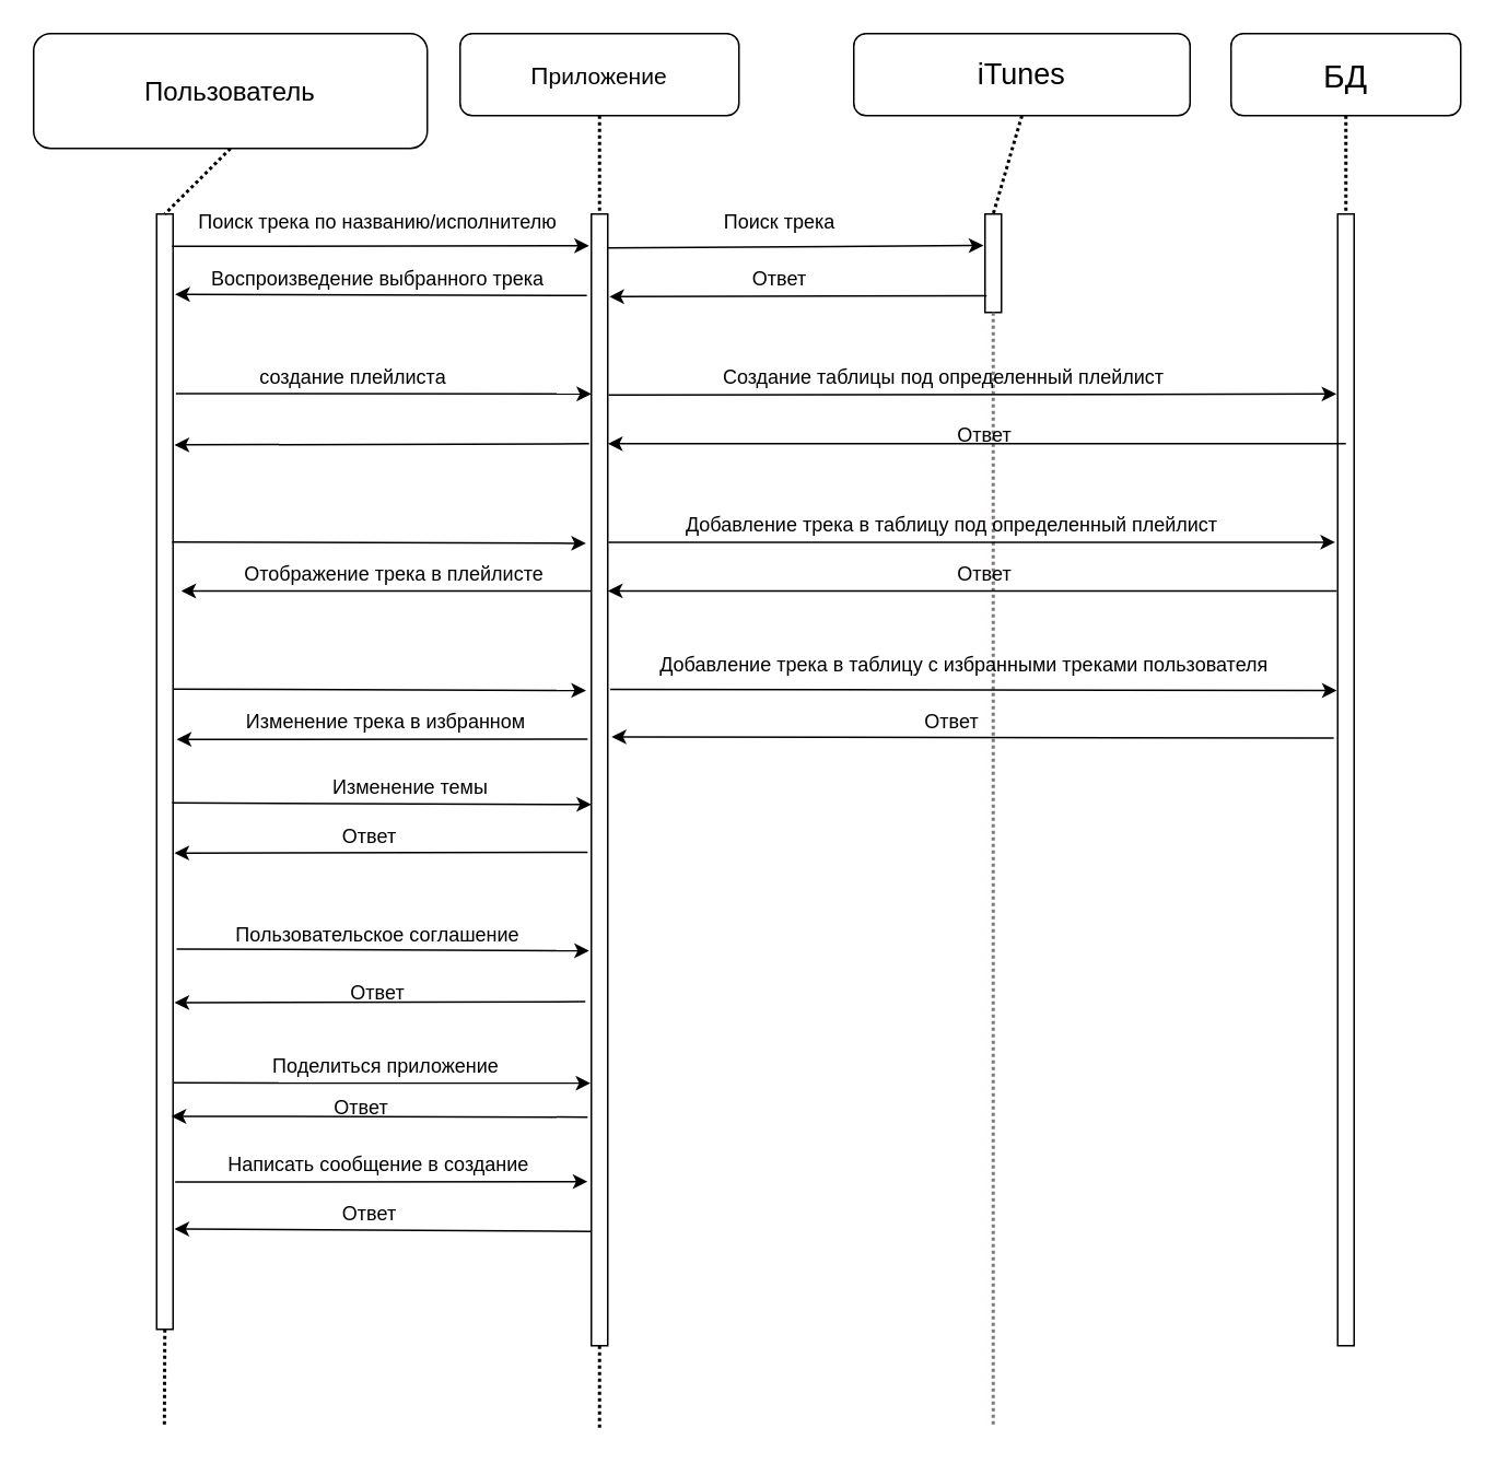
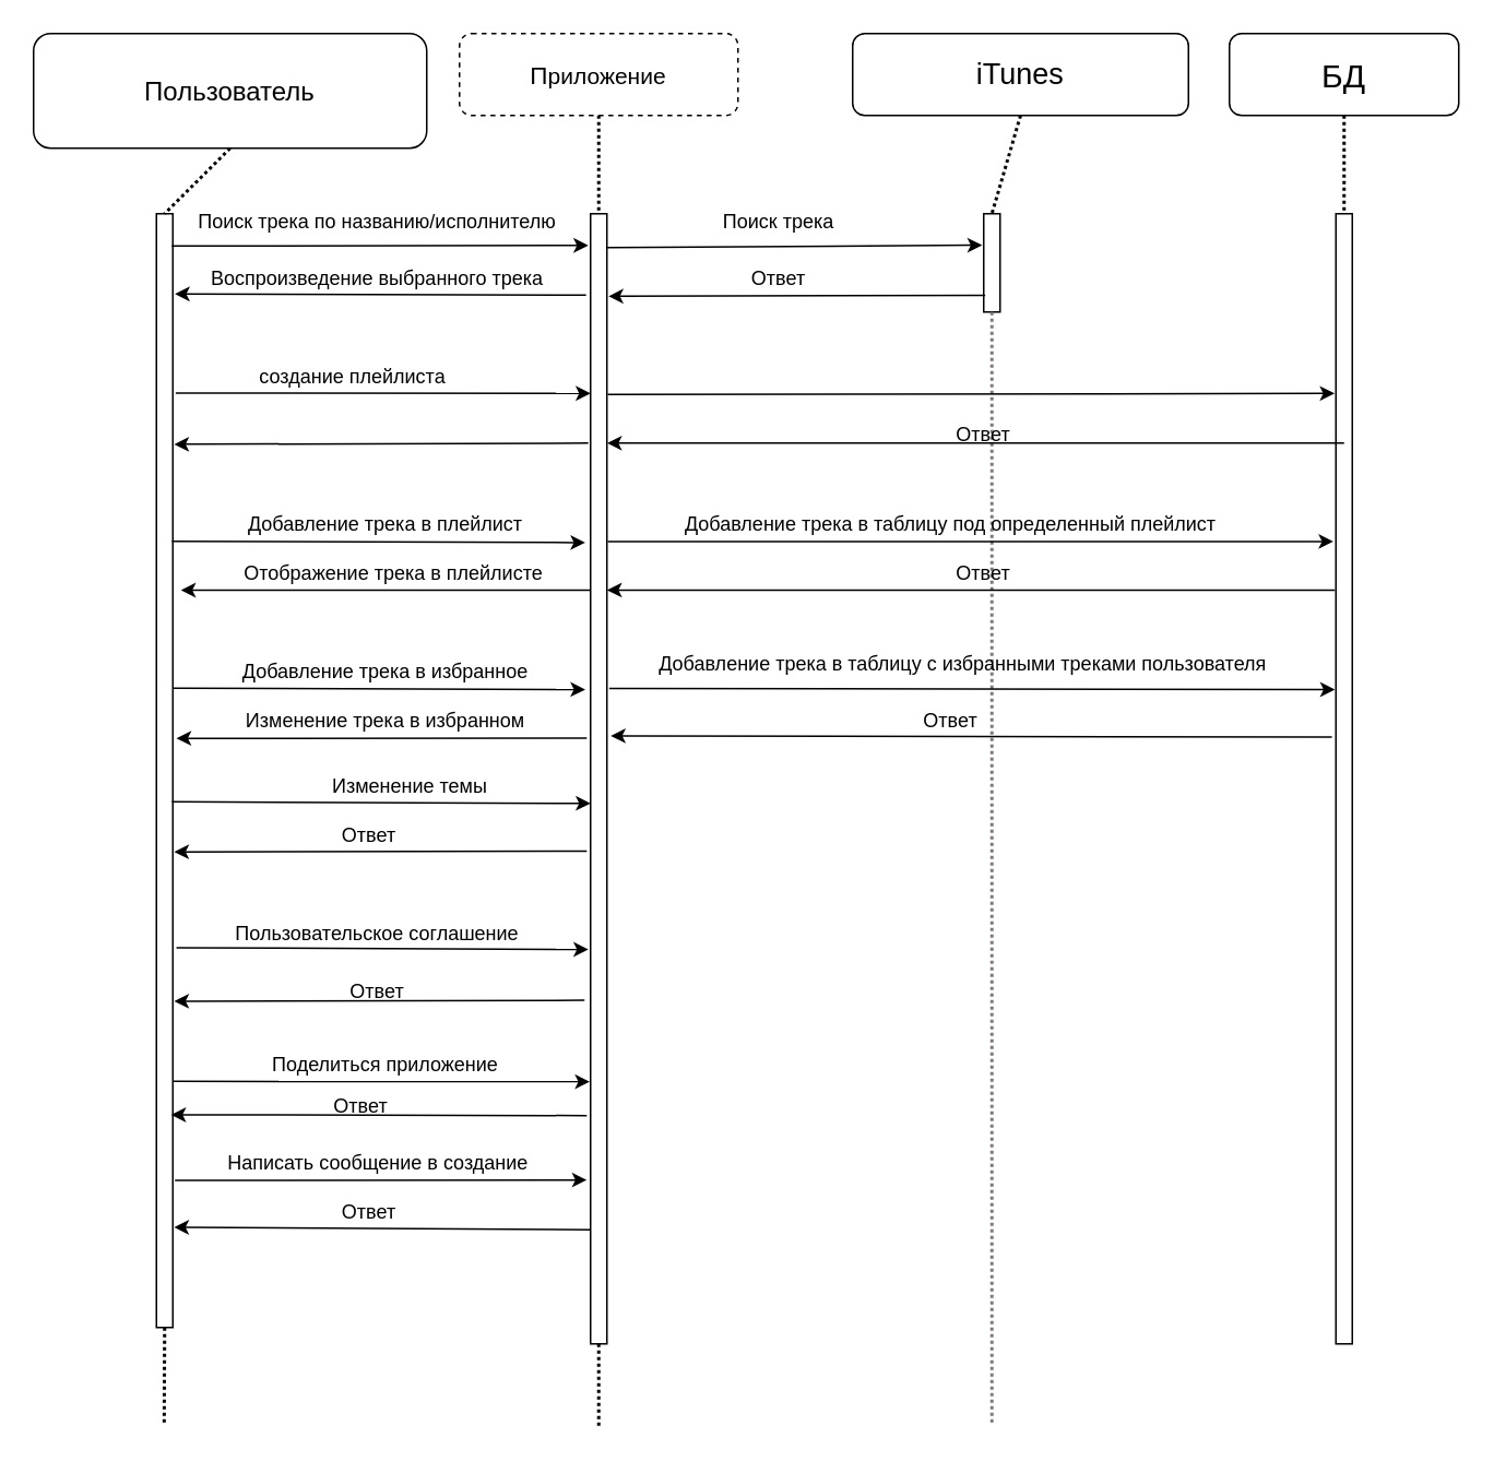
- <mxCell id="3" value="&lt;font style=&quot;font-size: 15px;&quot;&gt;П&lt;/font&gt;&lt;font style=&quot;font-size: 14px;&quot;&gt;риложение&lt;/font&gt;" style="rounded=1;whiteSpace=wrap;html=1;" vertex="1" parent="1"><mxGeometry x="280" y="20" width="170" height="50" as="geometry" /></mxCell>
+ <mxCell id="3" value="&lt;font style=&quot;font-size: 15px;&quot;&gt;П&lt;/font&gt;&lt;font style=&quot;font-size: 14px;&quot;&gt;риложение&lt;/font&gt;" style="rounded=1;whiteSpace=wrap;html=1;dashed=1;" vertex="1" parent="1"><mxGeometry x="280" y="20" width="170" height="50" as="geometry" /></mxCell>
- <mxCell id="26" value="Создание таблицы под определенный плейлист" style="text;html=1;strokeColor=none;fillColor=none;align=center;verticalAlign=middle;whiteSpace=wrap;rounded=0;" vertex="1" parent="1"><mxGeometry x="380" y="220" width="390" height="20" as="geometry" /></mxCell>
+ <mxCell id="31" value="Добавление трека в плейлист" style="text;html=1;strokeColor=none;fillColor=none;align=center;verticalAlign=middle;whiteSpace=wrap;rounded=0;" vertex="1" parent="1"><mxGeometry x="145" y="310" width="180" height="20" as="geometry" /></mxCell>
+ <mxCell id="39" value="Добавление трека в избранное" style="text;html=1;strokeColor=none;fillColor=none;align=center;verticalAlign=middle;whiteSpace=wrap;rounded=0;" vertex="1" parent="1"><mxGeometry x="120" y="400" width="230" height="20" as="geometry" /></mxCell>
